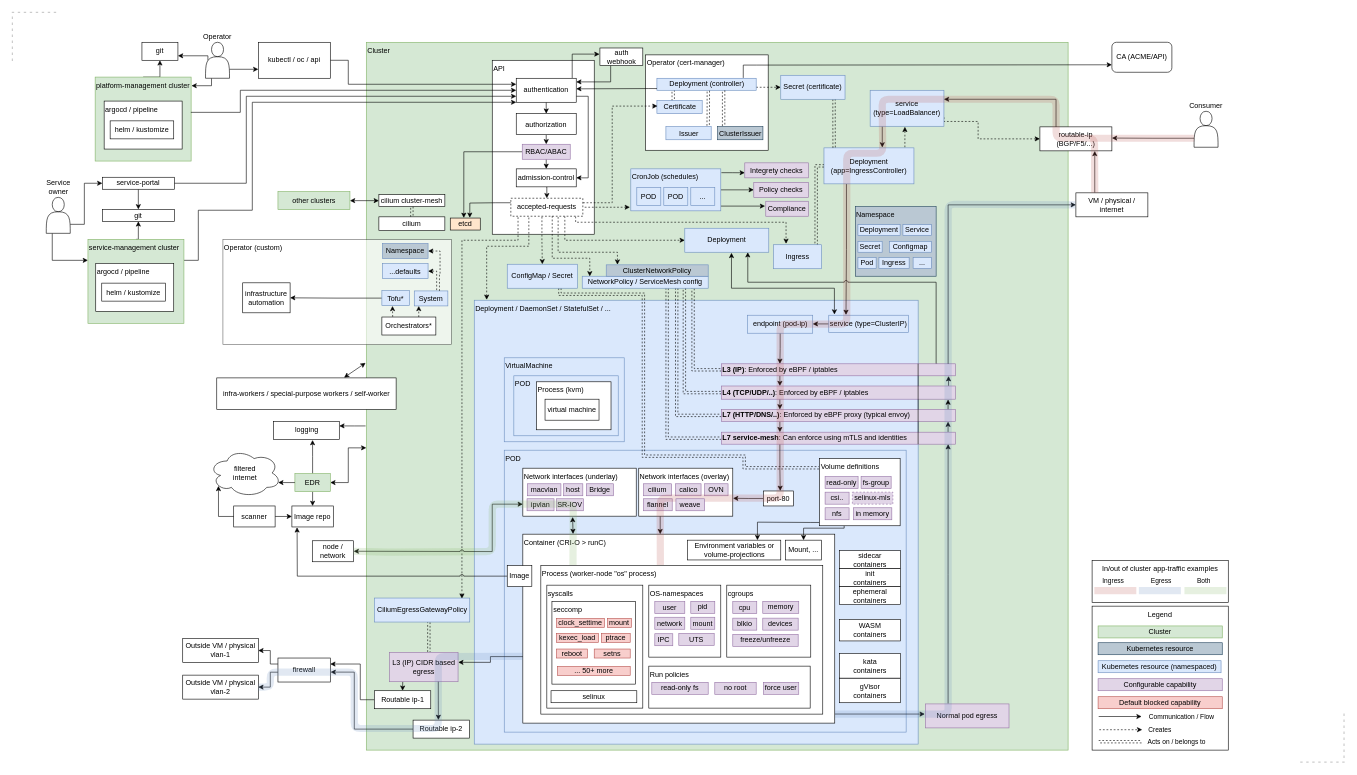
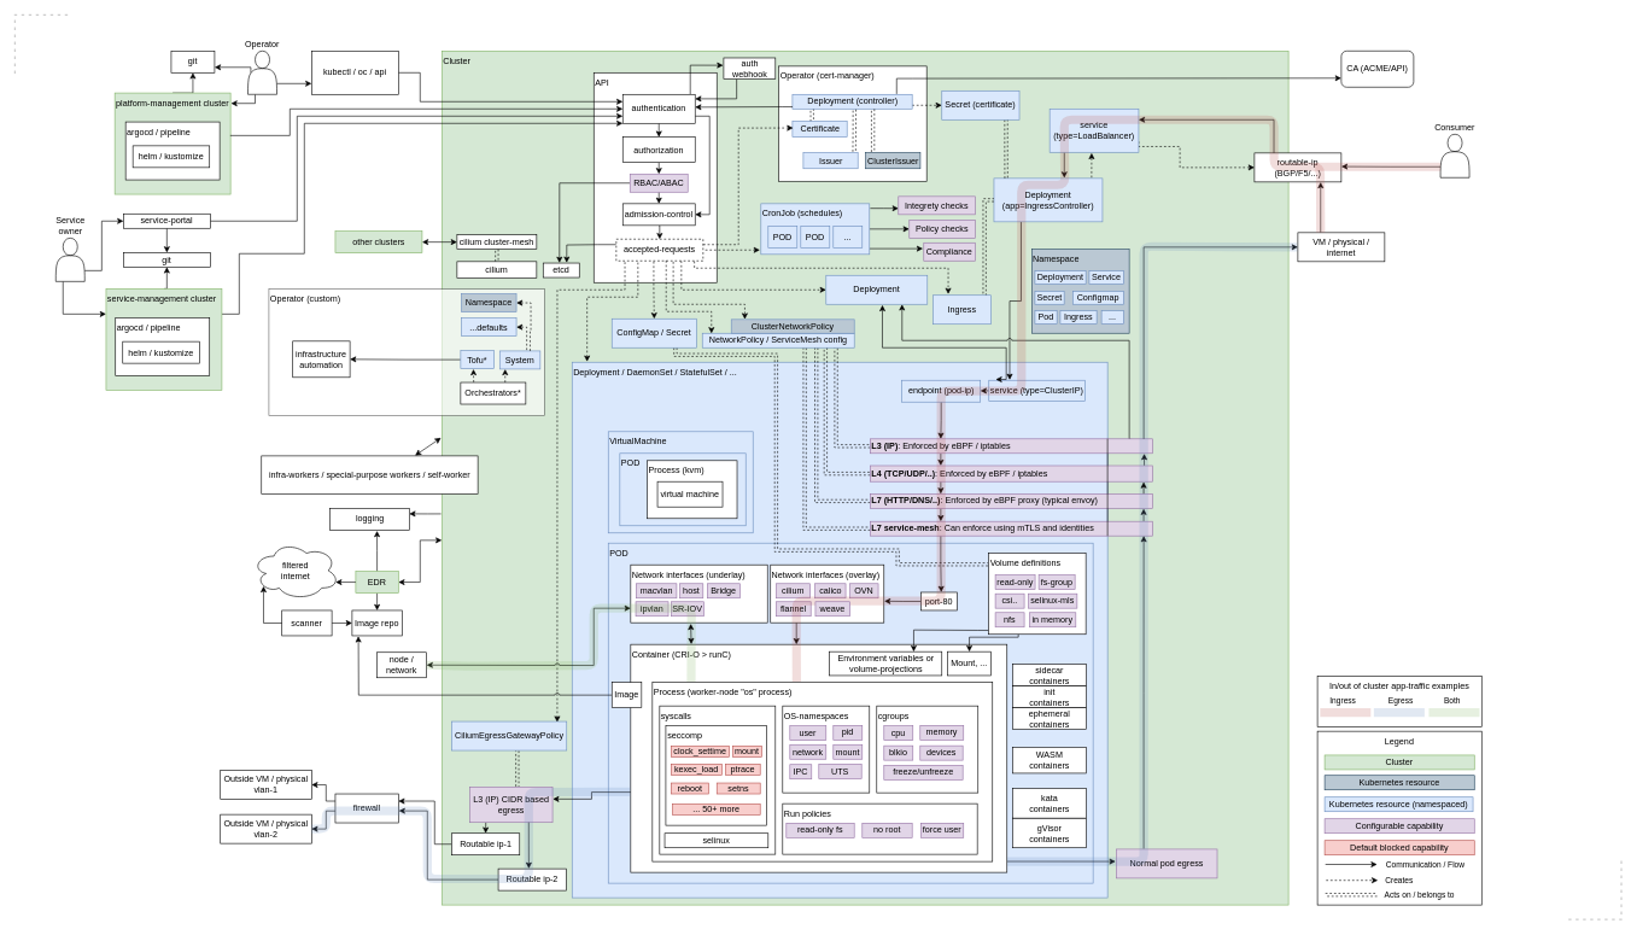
- <mxCell id="193" value="etcd" style="rounded=0;whiteSpace=wrap;html=1;strokeWidth=1;fillColor=#ffe6cc;" parent="1" vertex="1"><mxGeometry x="750" y="363" width="50" height="20" as="geometry" /></mxCell>
+ <mxCell id="193" value="etcd" style="rounded=0;whiteSpace=wrap;html=1;strokeWidth=1;" parent="1" vertex="1"><mxGeometry x="750" y="363" width="50" height="20" as="geometry" /></mxCell>
- <mxCell id="7" value="service (type=ClusterIP)" style="rounded=0;whiteSpace=wrap;html=1;strokeWidth=1;fillColor=#dae8fc;strokeColor=#6c8ebf;" parent="1" vertex="1"><mxGeometry x="1381" y="525" width="133" height="29" as="geometry" /></mxCell>
+ <mxCell id="7" value="service (type=ClusterIP)" style="rounded=0;whiteSpace=wrap;html=1;strokeWidth=1;fillColor=#dae8fc;strokeColor=#6c8ebf;" parent="1" vertex="1"><mxGeometry x="1366" y="525" width="133" height="29" as="geometry" /></mxCell>
- <mxCell id="175" value="selinux-mls" style="rounded=0;whiteSpace=wrap;html=1;strokeWidth=1;fillColor=#e1d5e7;strokeColor=#9673a6;dashed=1;" parent="1" vertex="1"><mxGeometry x="1420.38" y="820" width="67.5" height="20" as="geometry" /></mxCell>
+ <mxCell id="175" value="selinux-mls" style="rounded=0;whiteSpace=wrap;html=1;strokeWidth=1;fillColor=#e1d5e7;strokeColor=#9673a6;" parent="1" vertex="1"><mxGeometry x="1420.38" y="820" width="67.5" height="20" as="geometry" /></mxCell>
